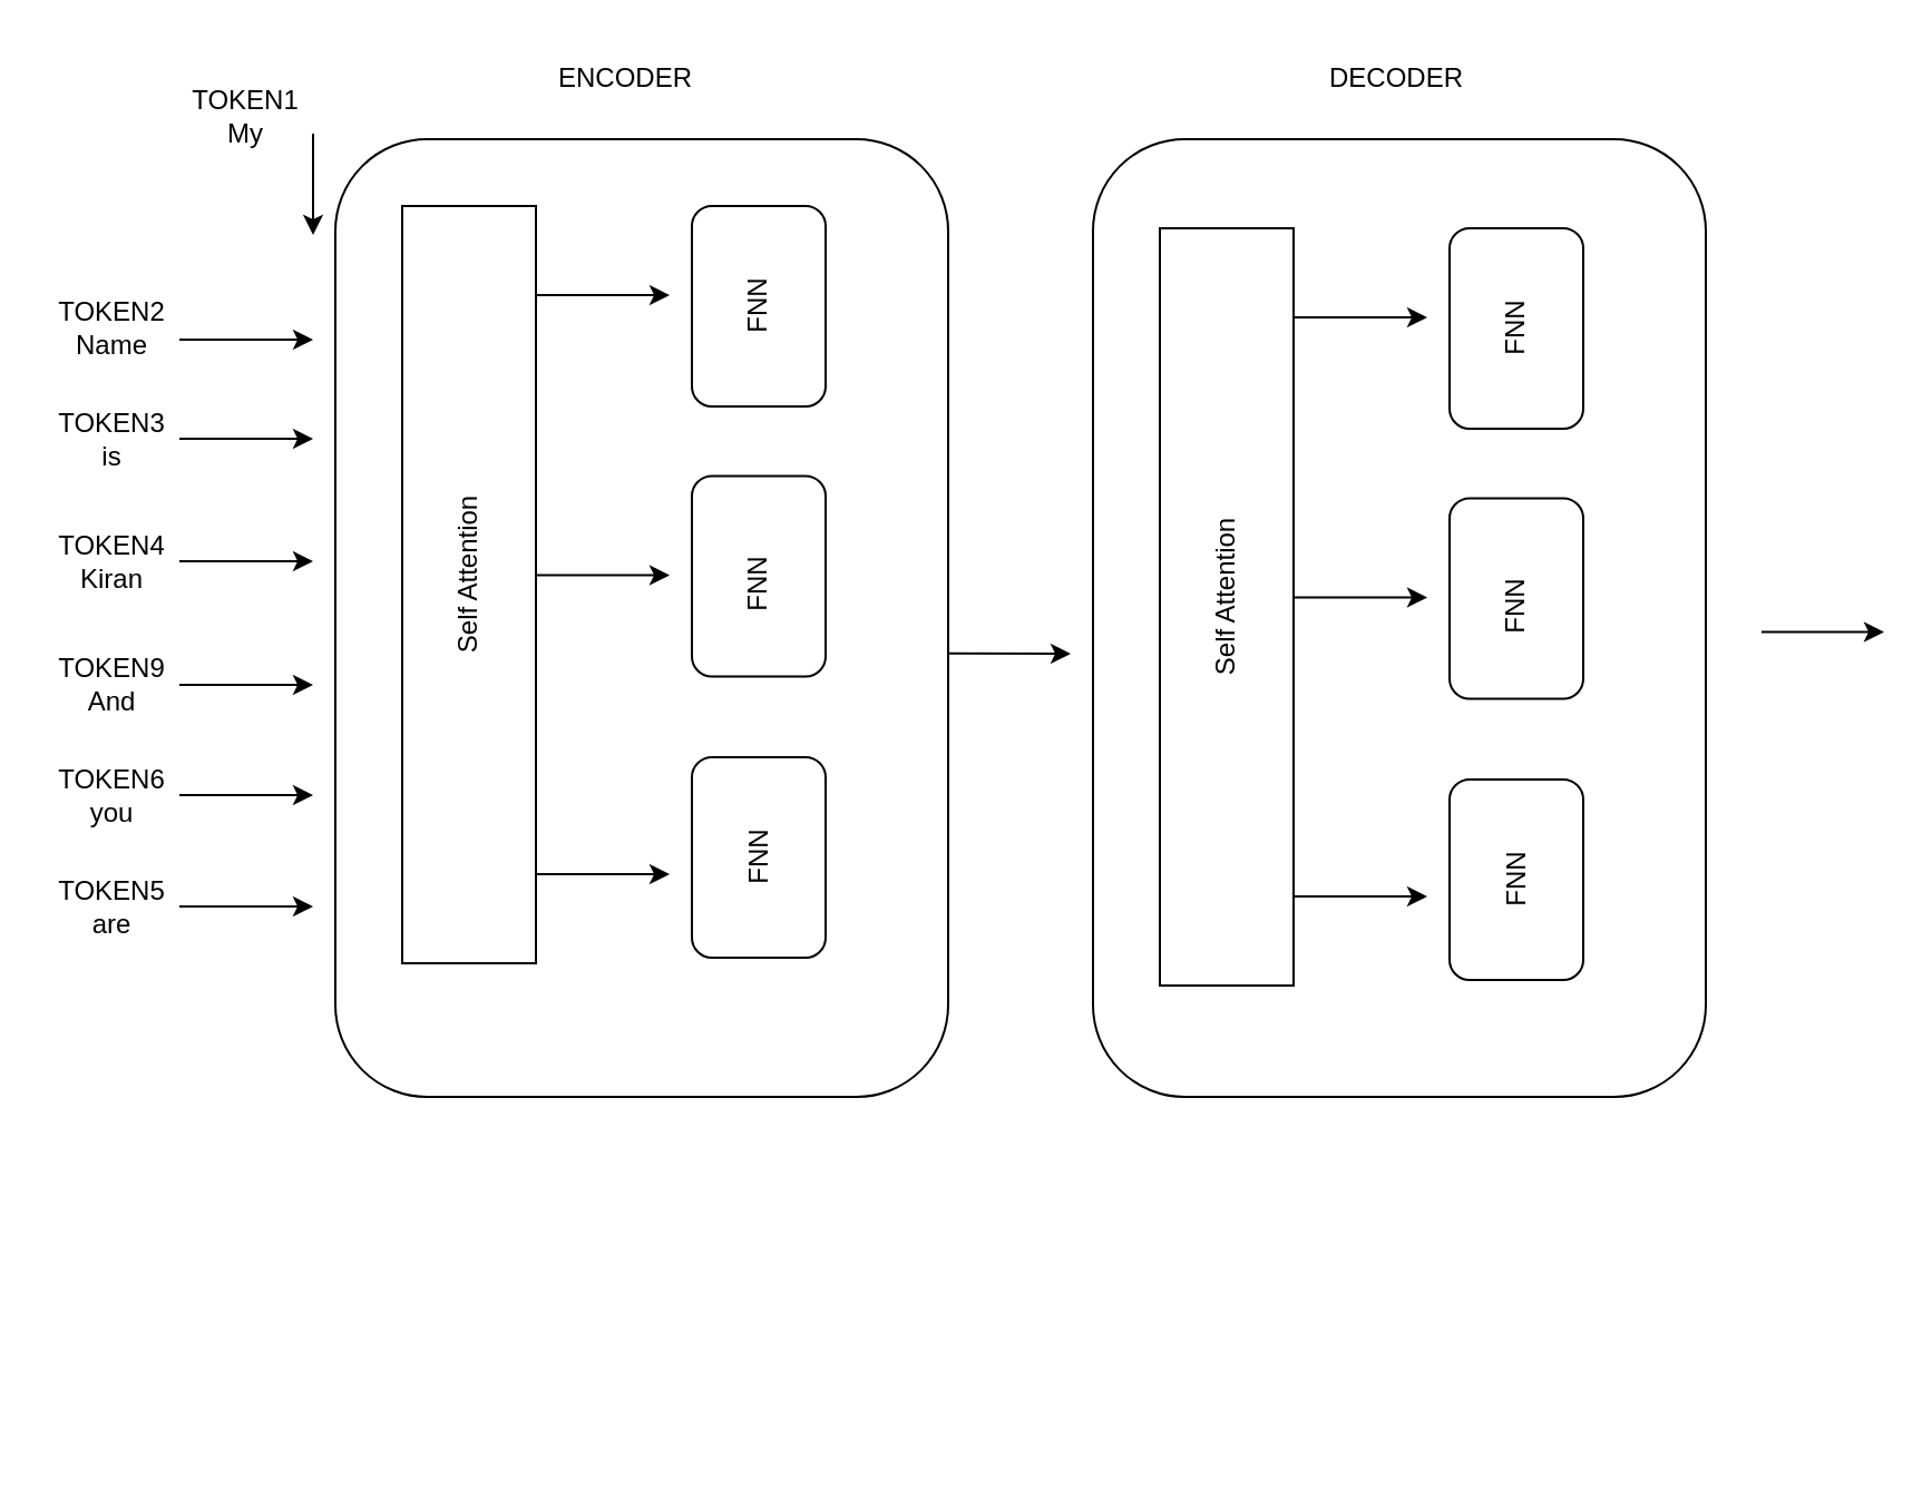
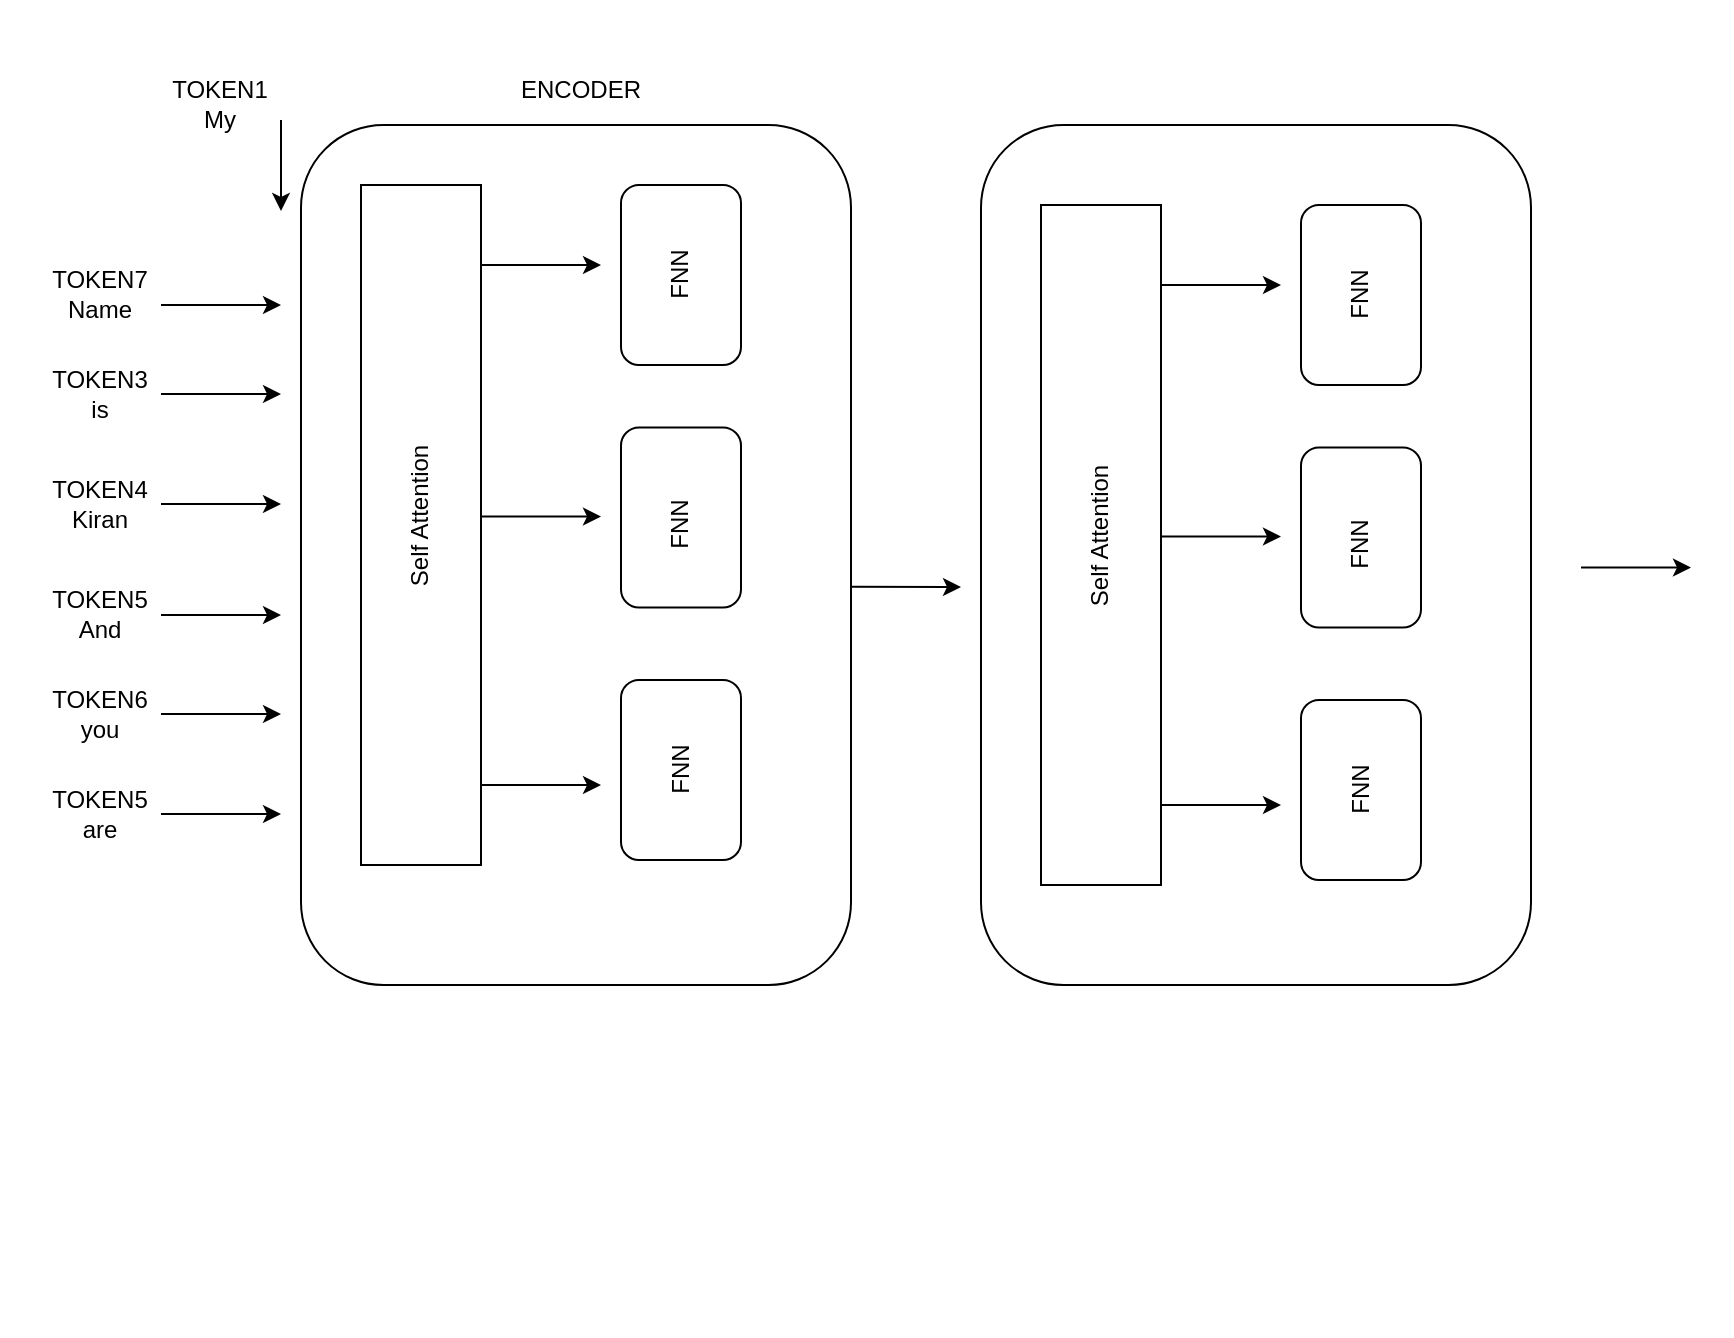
- <mxCell id="42" value="ENCODER" style="text;html=1;align=center;verticalAlign=middle;resizable=0;points=[];autosize=1;strokeColor=none;fillColor=none;" vertex="1" parent="1"><mxGeometry x="240" y="20" width="80" height="30" as="geometry" /></mxCell>
+ <mxCell id="42" value="ENCODER" style="text;html=1;align=center;verticalAlign=middle;resizable=0;points=[];autosize=1;strokeColor=none;fillColor=none;" vertex="1" parent="1"><mxGeometry x="250" y="30" width="80" height="30" as="geometry" /></mxCell>
- <mxCell id="43" value="DECODER" style="text;html=1;align=center;verticalAlign=middle;resizable=0;points=[];autosize=1;strokeColor=none;fillColor=none;" vertex="1" parent="1"><mxGeometry x="586.25" y="20" width="80" height="30" as="geometry" /></mxCell>
- <mxCell id="4" value="TOKEN2&lt;div&gt;Name&lt;/div&gt;" style="text;html=1;align=center;verticalAlign=middle;whiteSpace=wrap;rounded=0;" vertex="1" parent="1"><mxGeometry x="20" y="132" width="60" height="30" as="geometry" /></mxCell>
+ <mxCell id="4" value="TOKEN7&lt;div&gt;Name&lt;/div&gt;" style="text;html=1;align=center;verticalAlign=middle;whiteSpace=wrap;rounded=0;" vertex="1" parent="1"><mxGeometry x="20" y="132" width="60" height="30" as="geometry" /></mxCell>
- <mxCell id="7" value="TOKEN9&lt;div&gt;And&lt;/div&gt;" style="text;html=1;align=center;verticalAlign=middle;whiteSpace=wrap;rounded=0;" vertex="1" parent="1"><mxGeometry x="20" y="292" width="60" height="30" as="geometry" /></mxCell>
+ <mxCell id="7" value="TOKEN5&lt;div&gt;And&lt;/div&gt;" style="text;html=1;align=center;verticalAlign=middle;whiteSpace=wrap;rounded=0;" vertex="1" parent="1"><mxGeometry x="20" y="292" width="60" height="30" as="geometry" /></mxCell>
